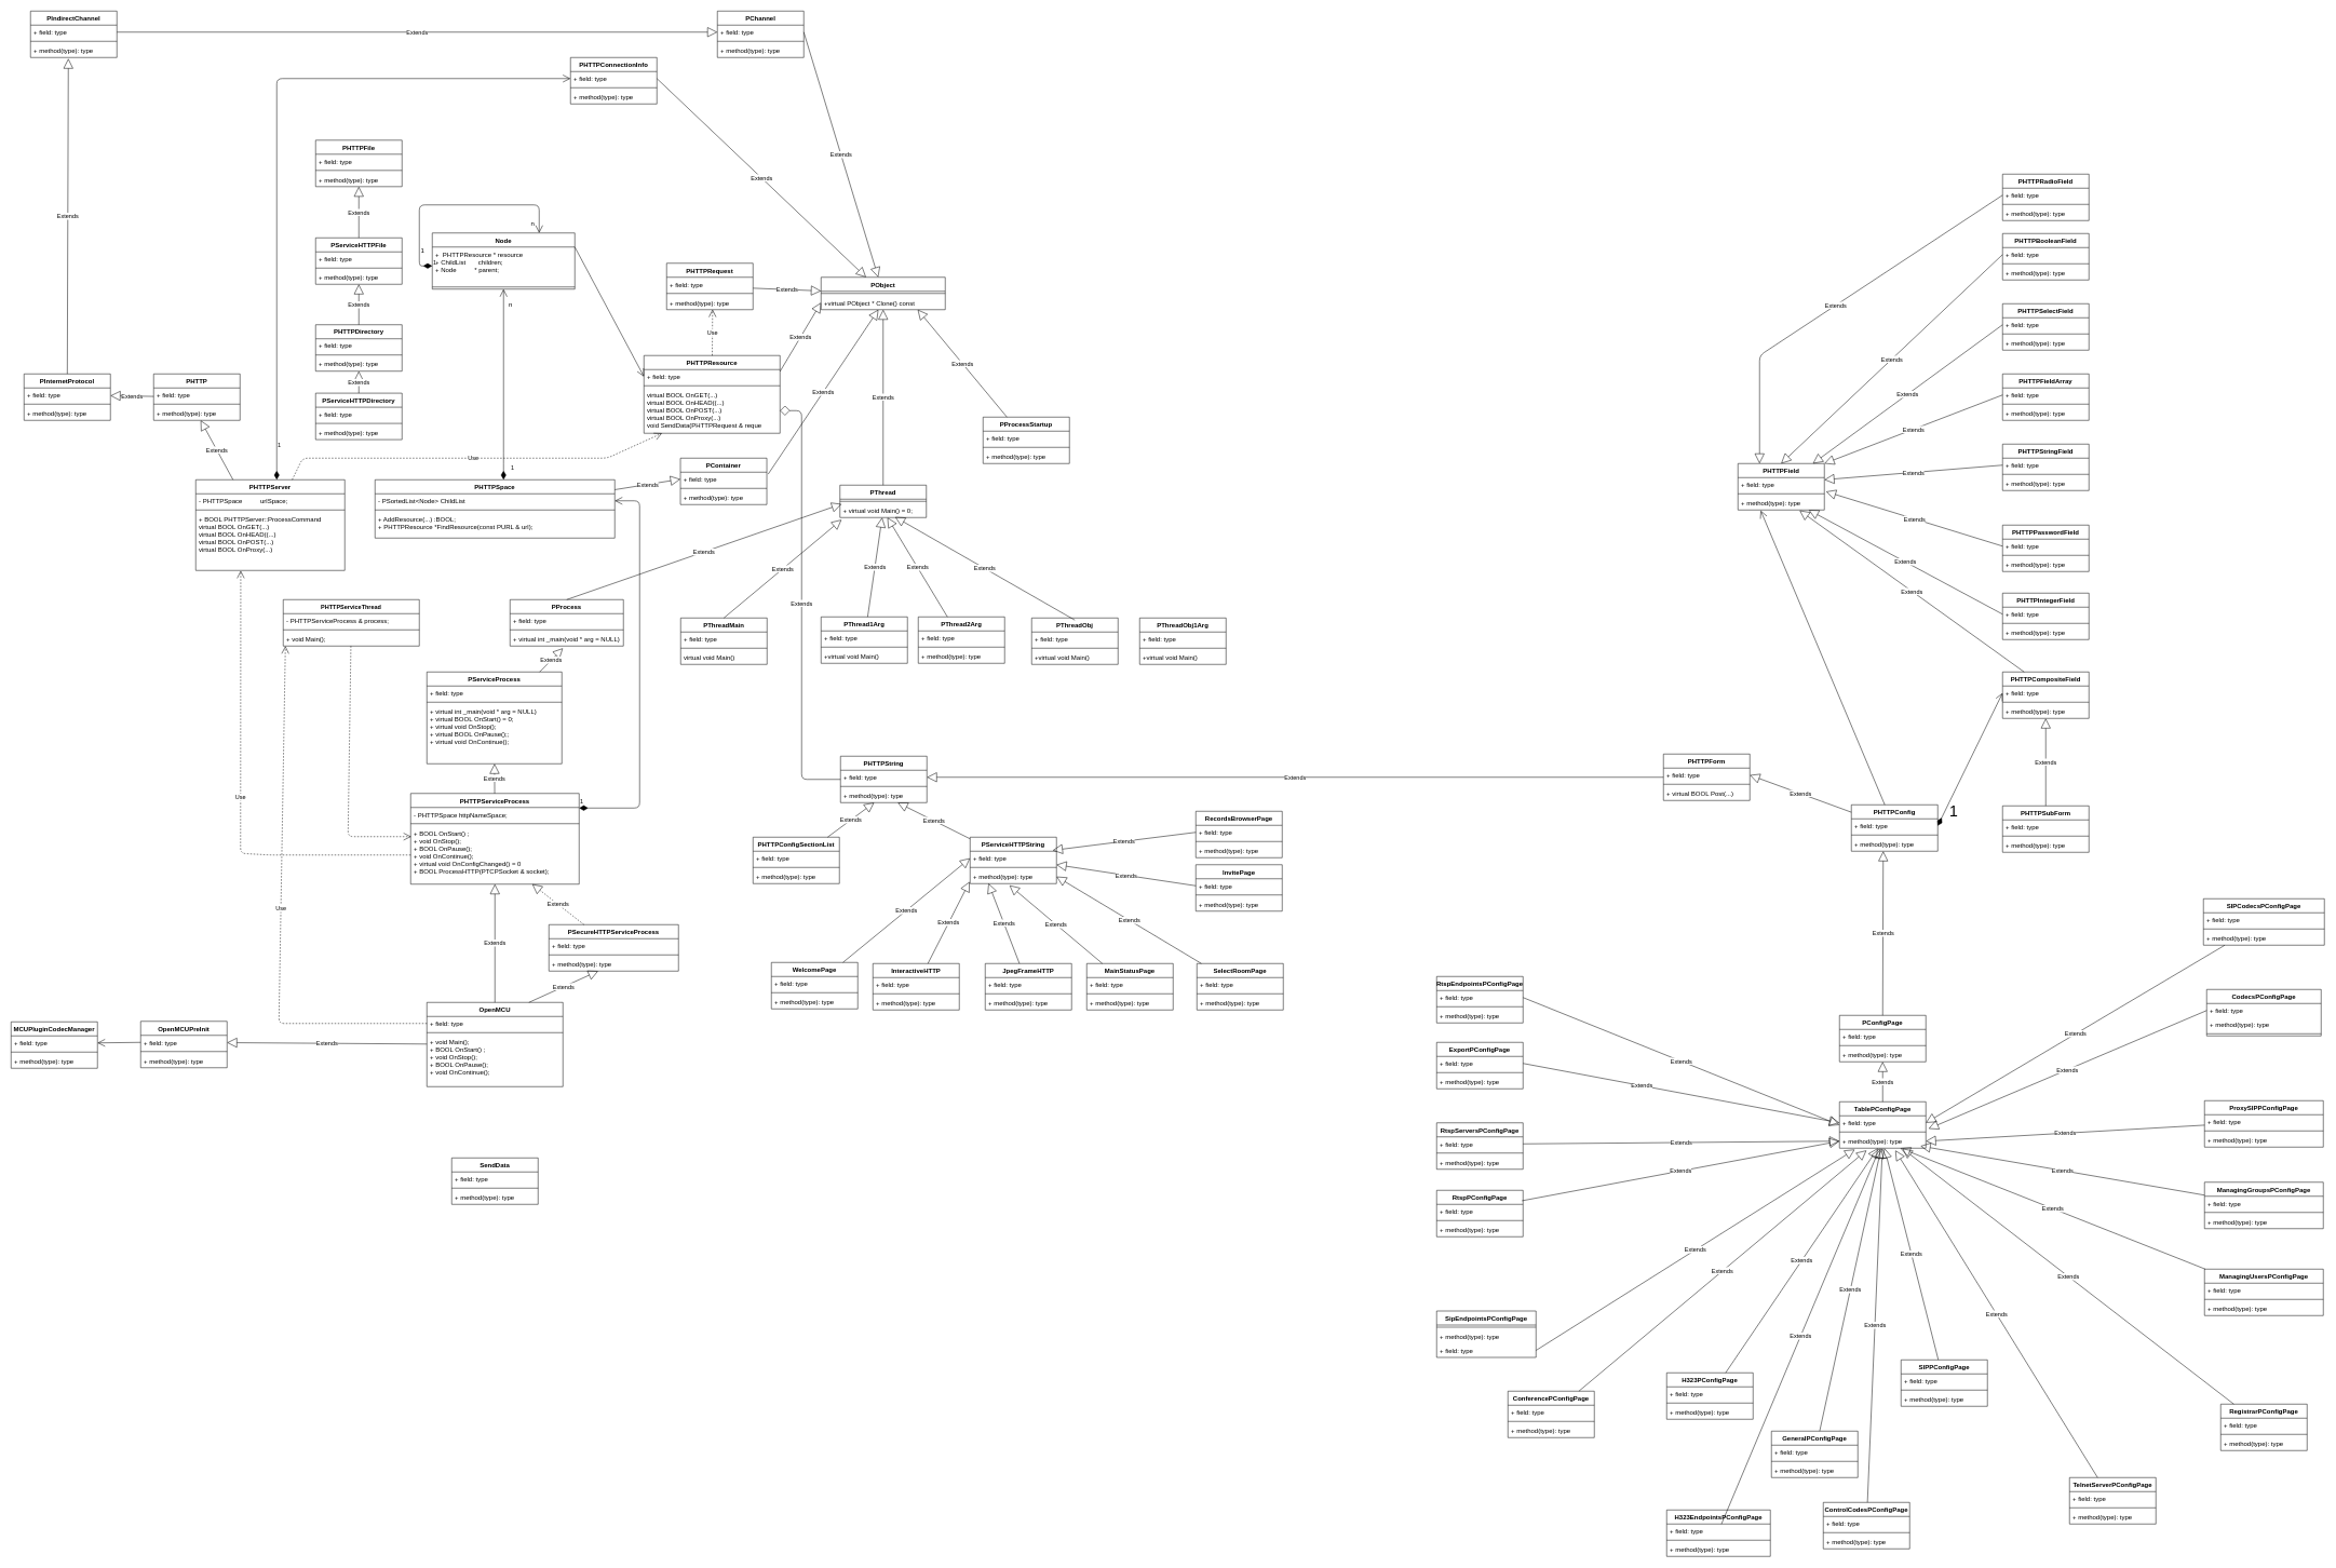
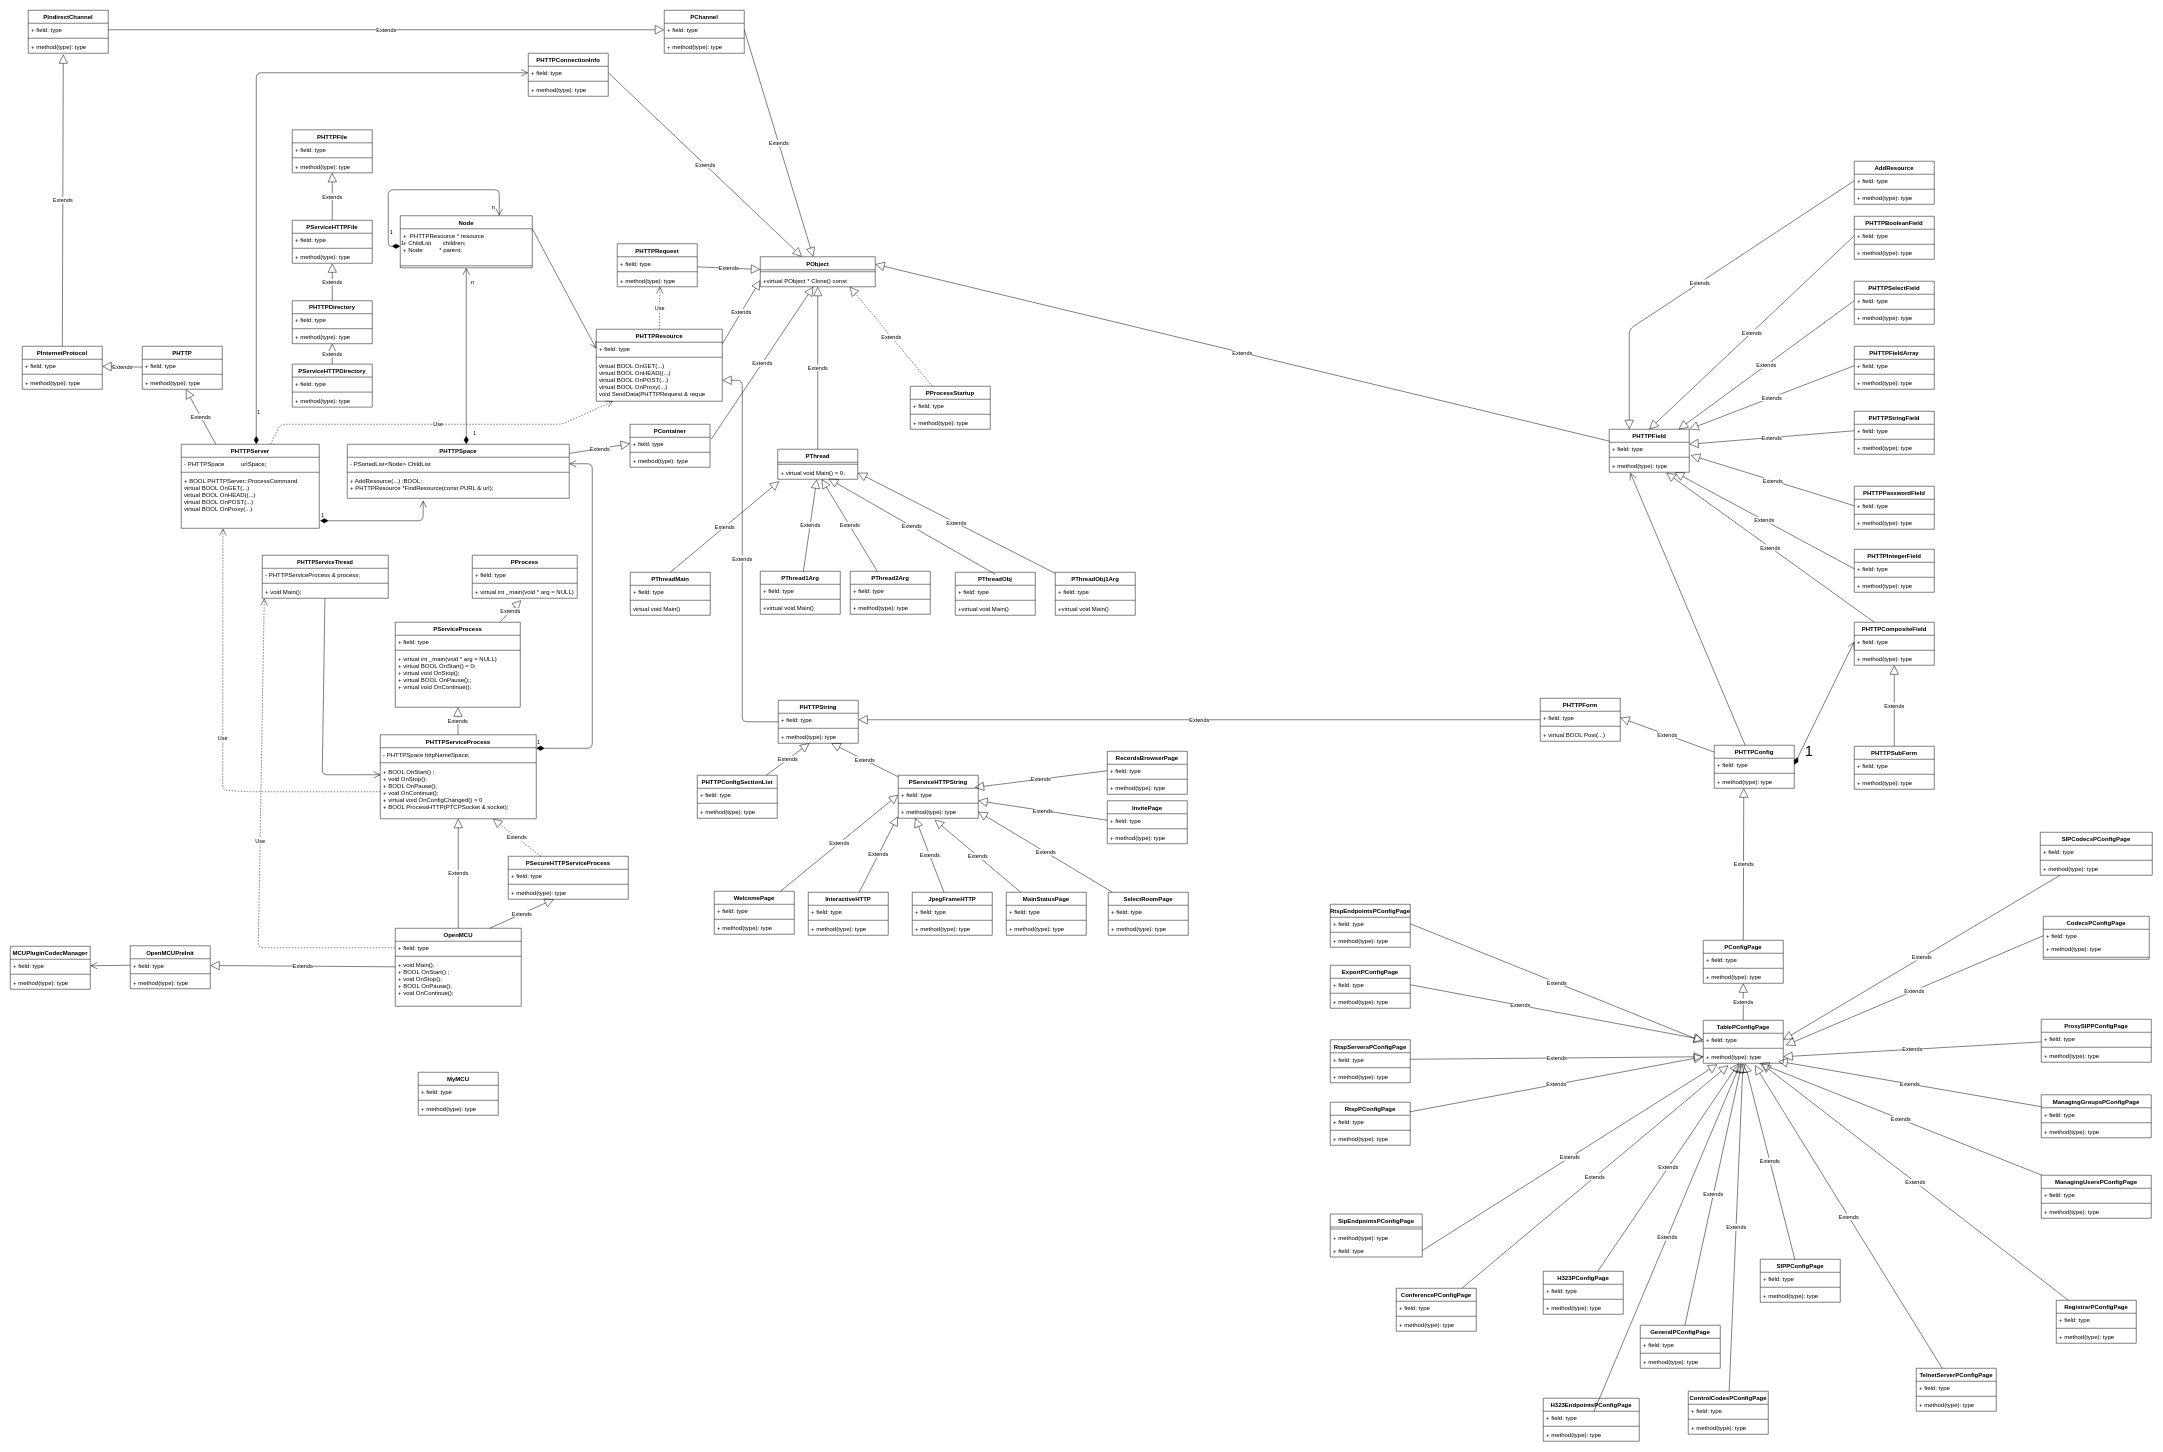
- <mxCell id="134" value="PHTTPRadioField" style="swimlane;fontStyle=1;align=center;verticalAlign=top;childLayout=stackLayout;horizontal=1;startSize=26;horizontalStack=0;resizeParent=1;resizeParentMax=0;resizeLast=0;collapsible=1;marginBottom=0;" parent="1" vertex="1"><mxGeometry x="3708" y="322" width="160" height="86" as="geometry" /></mxCell>
+ <mxCell id="134" value="AddResource" style="swimlane;fontStyle=1;align=center;verticalAlign=top;childLayout=stackLayout;horizontal=1;startSize=26;horizontalStack=0;resizeParent=1;resizeParentMax=0;resizeLast=0;collapsible=1;marginBottom=0;" parent="1" vertex="1"><mxGeometry x="3708" y="322" width="160" height="86" as="geometry" /></mxCell>
- <mxCell id="78" value="Extends" style="endArrow=block;endSize=16;endFill=0;html=1;entryX=0.778;entryY=1;entryDx=0;entryDy=0;entryPerimeter=0;" parent="1" source="74" target="4" edge="1"><mxGeometry width="160" relative="1" as="geometry"><mxPoint x="1960" y="725" as="sourcePoint" /><mxPoint x="1960" y="725" as="targetPoint" /></mxGeometry></mxCell>
+ <mxCell id="78" value="Extends" style="endArrow=block;endSize=16;endFill=0;html=1;entryX=0.778;entryY=1;entryDx=0;entryDy=0;entryPerimeter=0;dashed=1;" parent="1" source="74" target="4" edge="1"><mxGeometry width="160" relative="1" as="geometry"><mxPoint x="1960" y="725" as="sourcePoint" /><mxPoint x="1960" y="725" as="targetPoint" /></mxGeometry></mxCell>
+ <mxCell id="108" value="Extends" style="endArrow=block;endSize=16;endFill=0;html=1;entryX=1;entryY=0.25;entryDx=0;entryDy=0;" parent="1" source="104" target="2" edge="1"><mxGeometry width="160" relative="1" as="geometry"><mxPoint x="2530" y="726" as="sourcePoint" /><mxPoint x="2530" y="726" as="targetPoint" /></mxGeometry></mxCell>
- <mxCell id="98" value="Extends" style="endArrow=diamond;endSize=16;endFill=0;html=1;" parent="1" source="91" target="216" edge="1"><mxGeometry width="160" relative="1" as="geometry"><mxPoint x="1770" y="1388" as="sourcePoint" /><mxPoint x="2232.08" y="973.012" as="targetPoint" /><Array as="points"><mxPoint x="1484" y="1443" /><mxPoint x="1484" y="760" /></Array></mxGeometry></mxCell>
+ <mxCell id="98" value="Extends" style="endArrow=block;endSize=16;endFill=0;html=1;" parent="1" source="91" target="216" edge="1"><mxGeometry width="160" relative="1" as="geometry"><mxPoint x="1770" y="1388" as="sourcePoint" /><mxPoint x="2232.08" y="973.012" as="targetPoint" /><Array as="points"><mxPoint x="1484" y="1443" /><mxPoint x="1484" y="760" /></Array></mxGeometry></mxCell>
+ <mxCell id="212" value="1" style="endArrow=open;html=1;endSize=12;startArrow=diamondThin;startSize=14;startFill=1;edgeStyle=orthogonalEdgeStyle;align=left;verticalAlign=bottom;exitX=1.006;exitY=0.861;exitDx=0;exitDy=0;exitPerimeter=0;entryX=0.342;entryY=1.092;entryDx=0;entryDy=0;entryPerimeter=0;" parent="1" source="186" target="203" edge="1"><mxGeometry x="-1" y="3" relative="1" as="geometry"><mxPoint x="656" y="1052" as="sourcePoint" /><mxPoint x="792" y="1052" as="targetPoint" /><Array as="points"><mxPoint x="846" y="1041" /></Array></mxGeometry></mxCell>
- <mxCell id="39" value="Extends" style="endArrow=block;endSize=16;endFill=0;html=1;entryX=0.019;entryY=0.038;entryDx=0;entryDy=0;entryPerimeter=0;exitX=0.5;exitY=0;exitDx=0;exitDy=0;" parent="1" source="34" target="7" edge="1"><mxGeometry width="160" relative="1" as="geometry"><mxPoint x="1070" y="1128" as="sourcePoint" /><mxPoint x="1150" y="1258" as="targetPoint" /></mxGeometry></mxCell>
+ <mxCell id="33" value="Extends" style="endArrow=block;endSize=16;endFill=0;html=1;entryX=1;entryY=0.5;entryDx=0;entryDy=0;" parent="1" source="27" target="7" edge="1"><mxGeometry width="160" relative="1" as="geometry"><mxPoint x="2190" y="984" as="sourcePoint" /><mxPoint x="2190" y="984" as="targetPoint" /></mxGeometry></mxCell>
- <mxCell id="161" value="" style="endArrow=open;endFill=1;endSize=12;html=1;entryX=0.003;entryY=0.185;entryDx=0;entryDy=0;entryPerimeter=0;dashed=1;" parent="1" source="156" target="47" edge="1"><mxGeometry width="160" relative="1" as="geometry"><mxPoint x="720" y="1153" as="sourcePoint" /><mxPoint x="880" y="1153" as="targetPoint" /><Array as="points"><mxPoint x="644" y="1549" /></Array></mxGeometry></mxCell>
+ <mxCell id="161" value="" style="endArrow=open;endFill=1;endSize=12;html=1;entryX=0.003;entryY=0.185;entryDx=0;entryDy=0;entryPerimeter=0;" parent="1" source="156" target="47" edge="1"><mxGeometry width="160" relative="1" as="geometry"><mxPoint x="720" y="1153" as="sourcePoint" /><mxPoint x="880" y="1153" as="targetPoint" /><Array as="points"><mxPoint x="644" y="1549" /></Array></mxGeometry></mxCell>
- <mxCell id="52" value="SendData" style="swimlane;fontStyle=1;align=center;verticalAlign=top;childLayout=stackLayout;horizontal=1;startSize=26;horizontalStack=0;resizeParent=1;resizeParentMax=0;resizeLast=0;collapsible=1;marginBottom=0;" parent="1" vertex="1"><mxGeometry x="836" y="2144" width="160" height="86" as="geometry" /></mxCell>
+ <mxCell id="52" value="MyMCU" style="swimlane;fontStyle=1;align=center;verticalAlign=top;childLayout=stackLayout;horizontal=1;startSize=26;horizontalStack=0;resizeParent=1;resizeParentMax=0;resizeLast=0;collapsible=1;marginBottom=0;" parent="1" vertex="1"><mxGeometry x="836" y="2144" width="160" height="86" as="geometry" /></mxCell>
